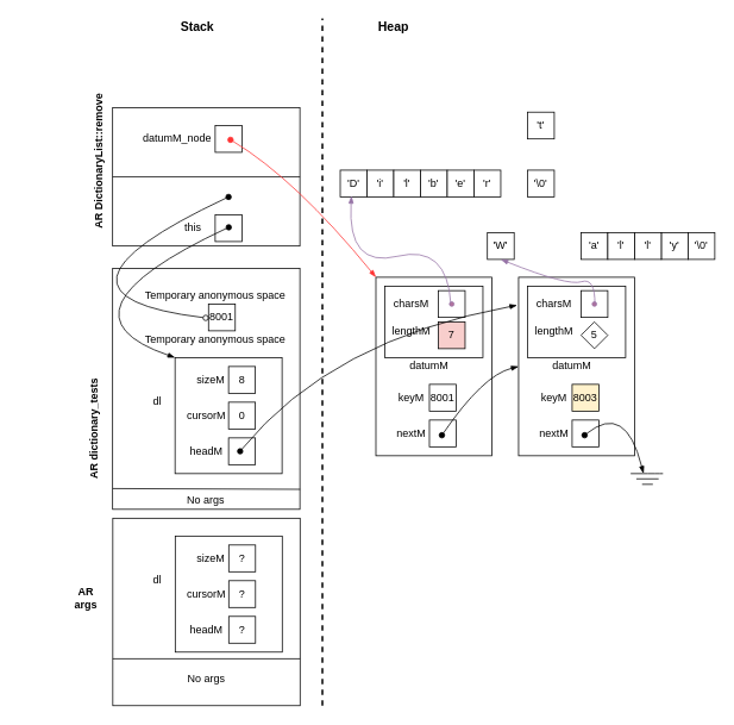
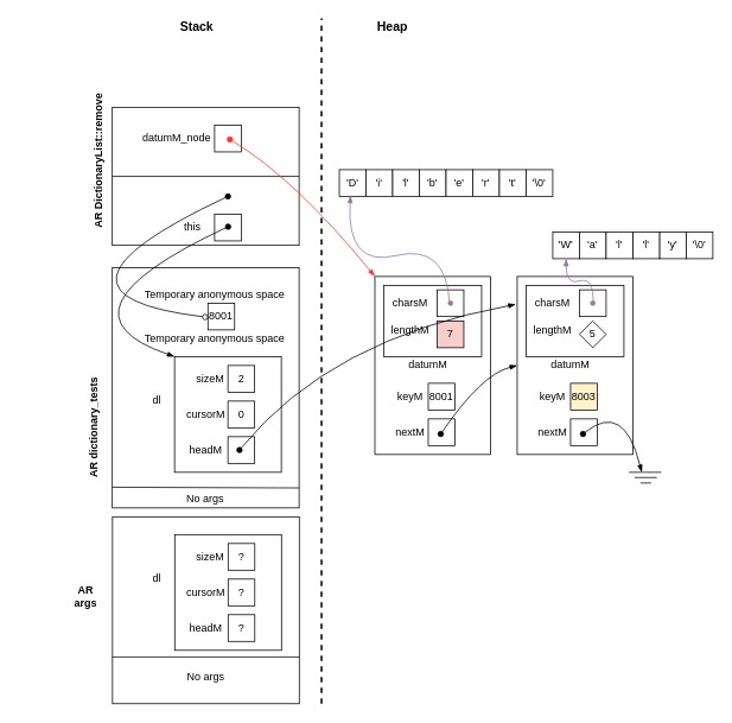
- <mxCell id="54" value="'t'" style="whiteSpace=wrap;html=1;aspect=fixed;" vertex="1" parent="1"><mxGeometry x="591" y="125" width="30" height="30" as="geometry" /></mxCell>
+ <mxCell id="54" value="'t'" style="whiteSpace=wrap;html=1;aspect=fixed;" vertex="1" parent="1"><mxGeometry x="561" y="190" width="30" height="30" as="geometry" /></mxCell>
- <mxCell id="60" value="'W'" style="whiteSpace=wrap;html=1;aspect=fixed;" vertex="1" parent="1"><mxGeometry x="546" y="260" width="30" height="30" as="geometry" /></mxCell>
+ <mxCell id="60" value="'W'" style="whiteSpace=wrap;html=1;aspect=fixed;" vertex="1" parent="1"><mxGeometry x="621" y="260" width="30" height="30" as="geometry" /></mxCell>
- <mxCell id="21" value="8" style="whiteSpace=wrap;html=1;aspect=fixed;" vertex="1" parent="1"><mxGeometry x="255.79" y="410" width="30" height="30" as="geometry" /></mxCell>
+ <mxCell id="21" value="2" style="whiteSpace=wrap;html=1;aspect=fixed;" vertex="1" parent="1"><mxGeometry x="255.79" y="410" width="30" height="30" as="geometry" /></mxCell>
